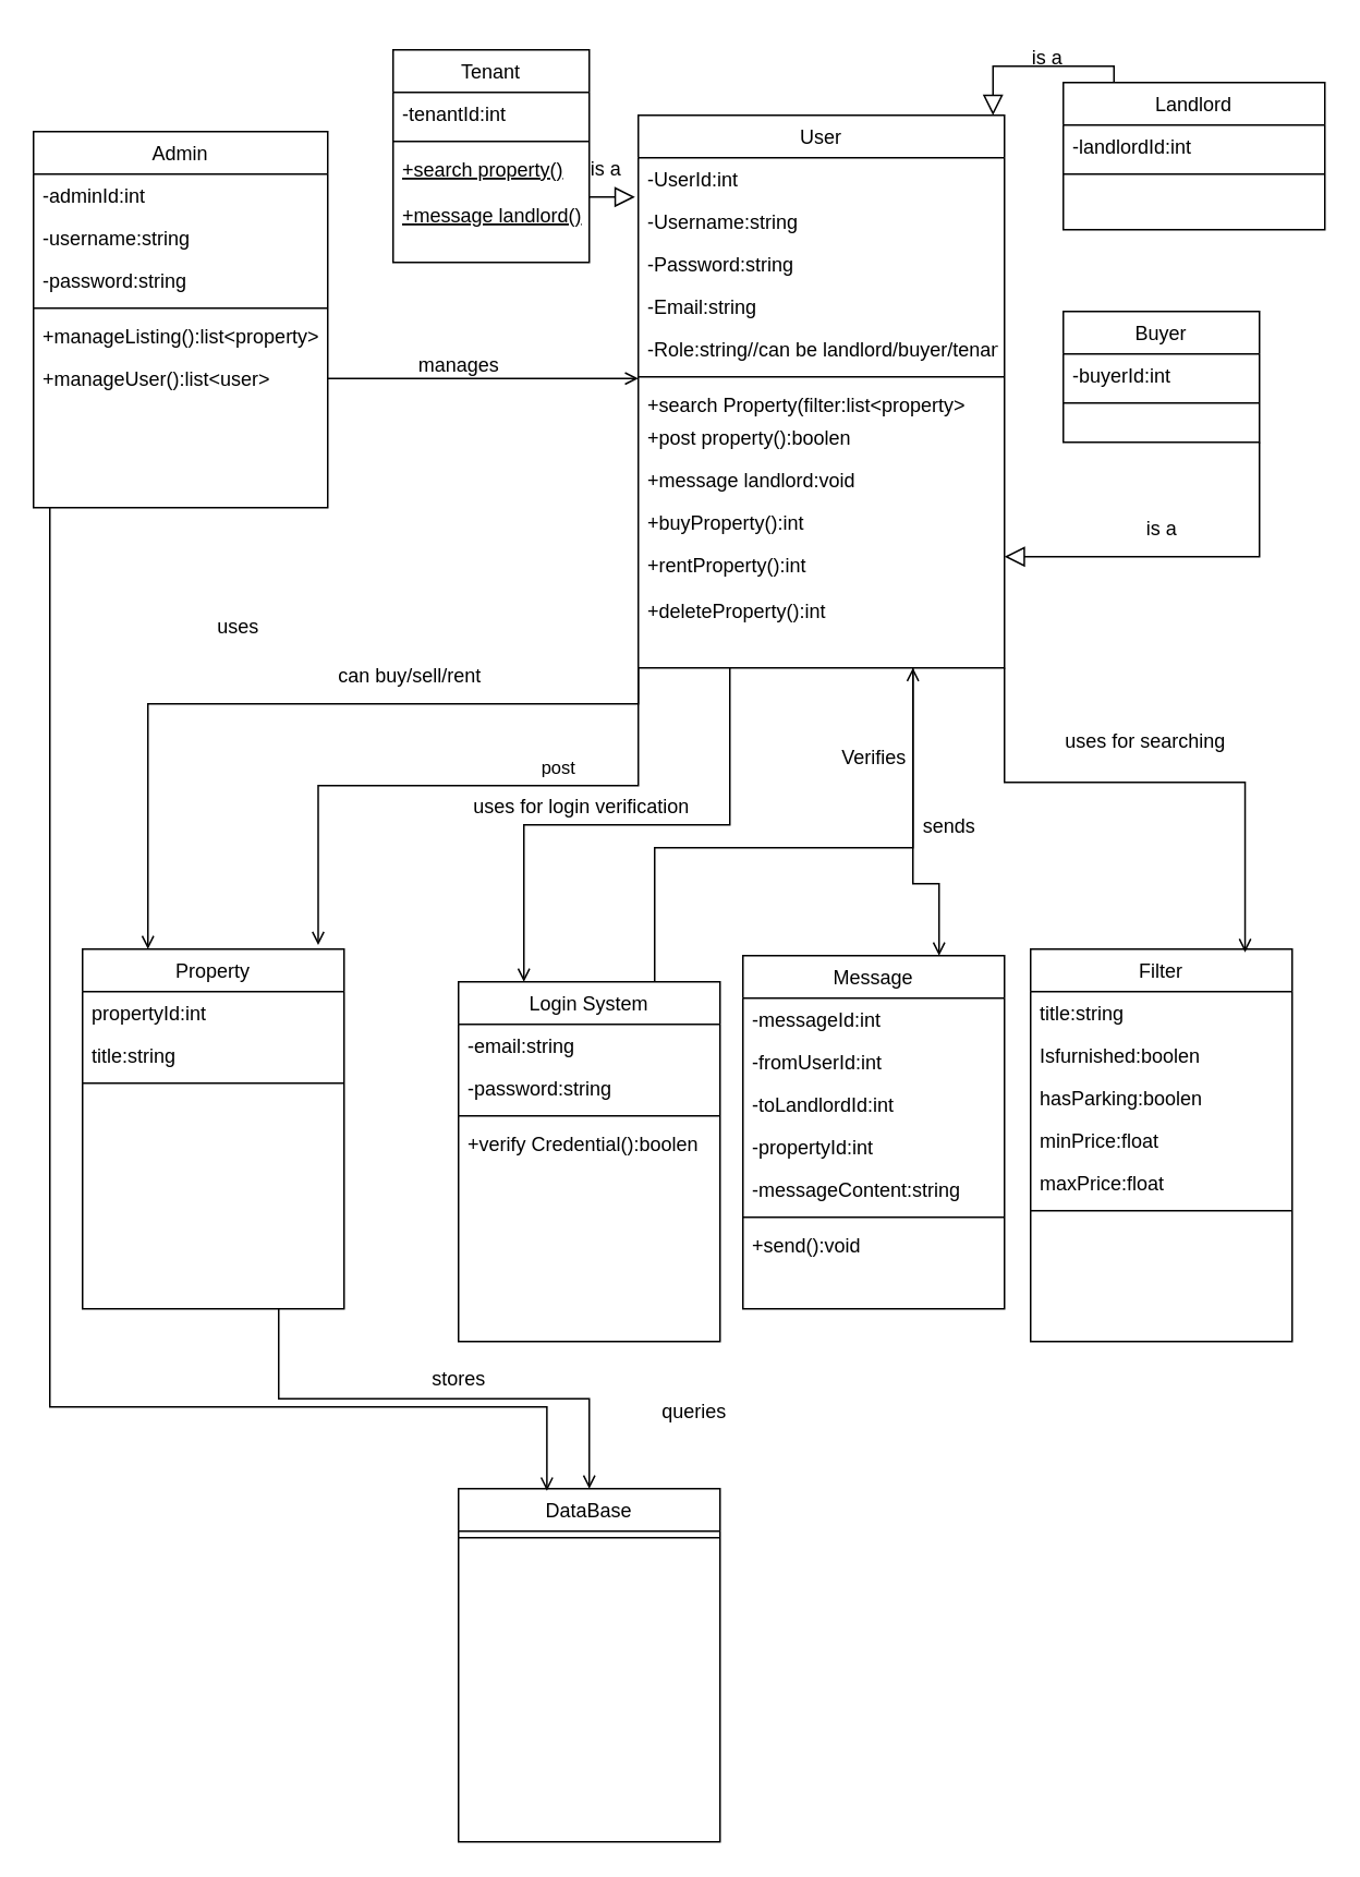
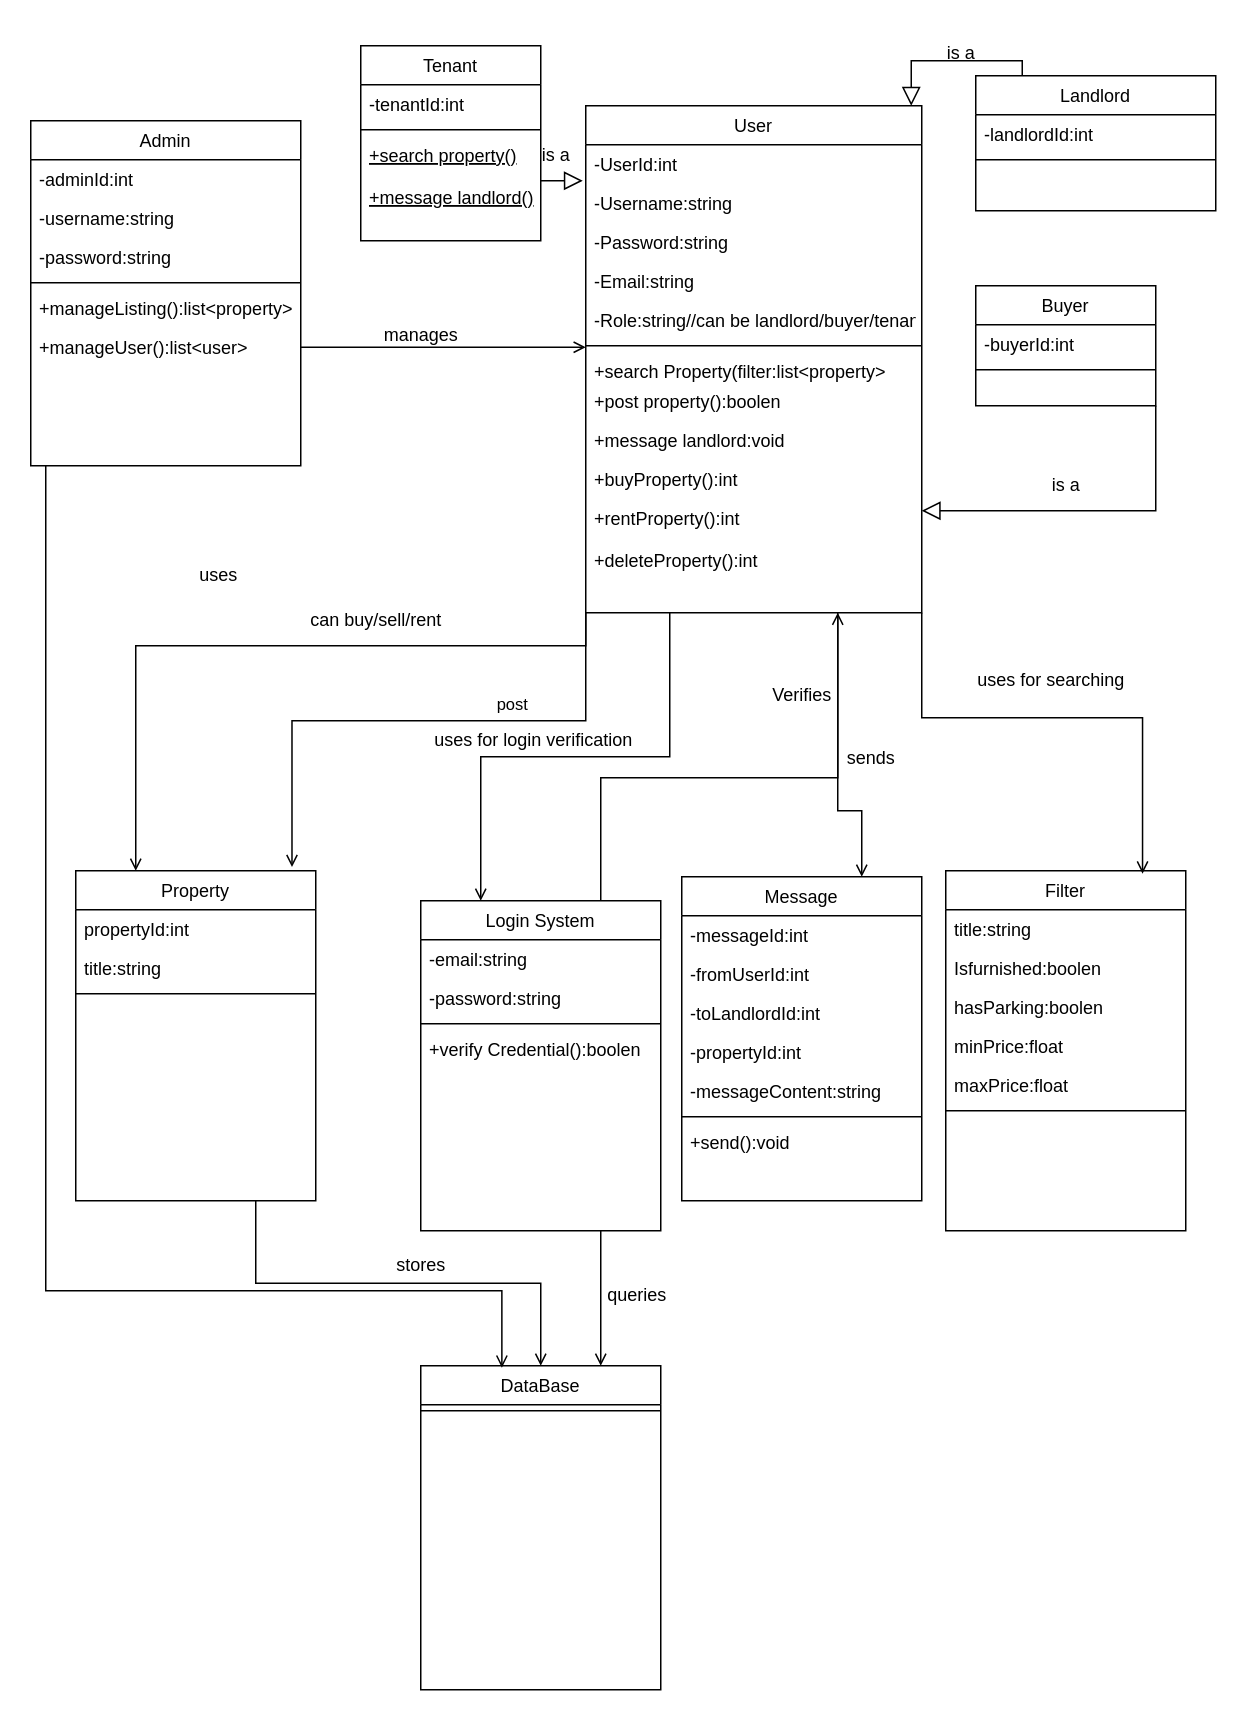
+ <mxCell id="81" value="" style="endArrow=open;shadow=0;strokeWidth=1;rounded=0;curved=0;endFill=1;edgeStyle=elbowEdgeStyle;elbow=vertical;entryX=0.75;entryY=0;entryDx=0;entryDy=0;exitX=0.75;exitY=1;exitDx=0;exitDy=0;" edge="1" parent="1" source="30" target="43"><mxGeometry x="0.5" y="41" relative="1" as="geometry"><mxPoint x="390" y="820" as="sourcePoint" /><mxPoint x="580" y="880.05" as="targetPoint" /><mxPoint x="-40" y="32" as="offset" /></mxGeometry></mxCell>
